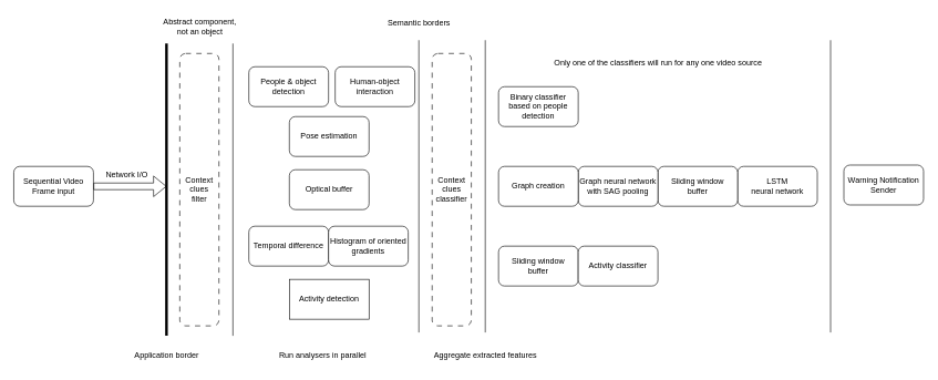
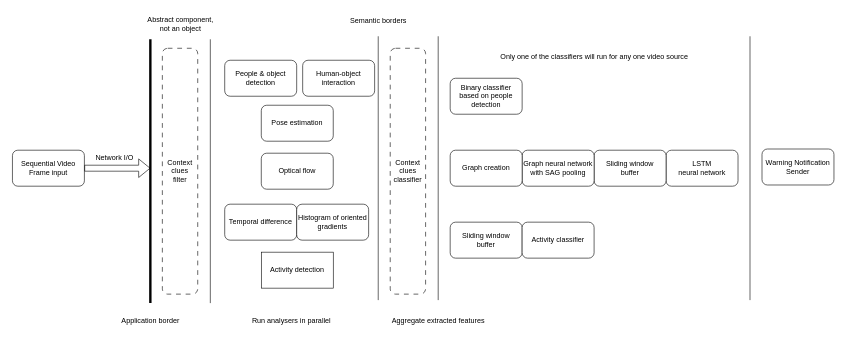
- <mxCell id="3" value="Optical buffer" style="rounded=1;whiteSpace=wrap;html=1;" parent="1" vertex="1"><mxGeometry x="435" y="255" width="120" height="60" as="geometry" /></mxCell>
+ <mxCell id="3" value="Optical flow" style="rounded=1;whiteSpace=wrap;html=1;" parent="1" vertex="1"><mxGeometry x="435" y="255" width="120" height="60" as="geometry" /></mxCell>
